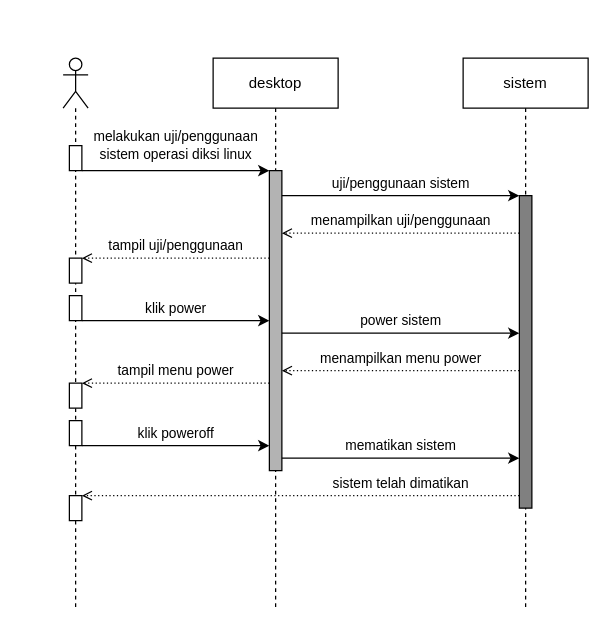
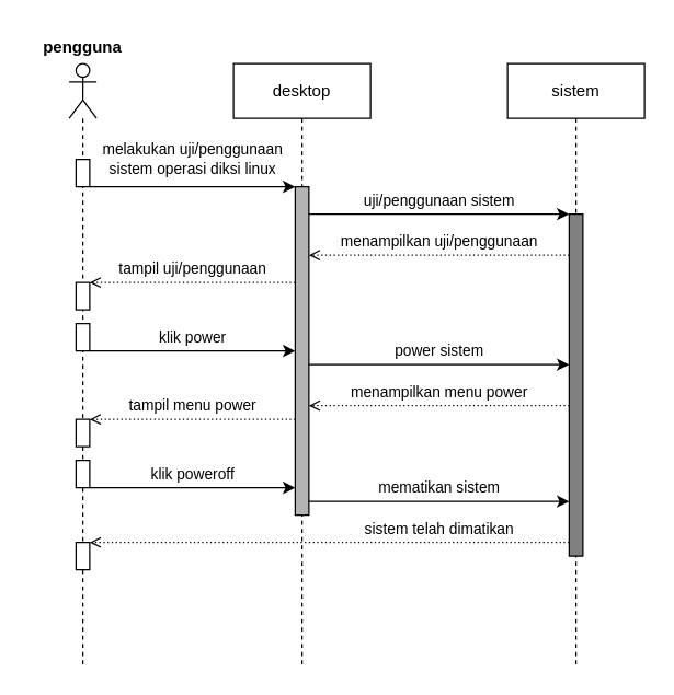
+ <mxCell id="9" value="pengguna" style="text;align=center;fontStyle=1;verticalAlign=middle;spacingLeft=3;spacingRight=3;strokeColor=none;rotatable=0;points=[[0,0.5],[1,0.5]];portConstraint=eastwest;" vertex="1" parent="1"><mxGeometry x="20" y="20" width="80" height="26" as="geometry" /></mxCell>
